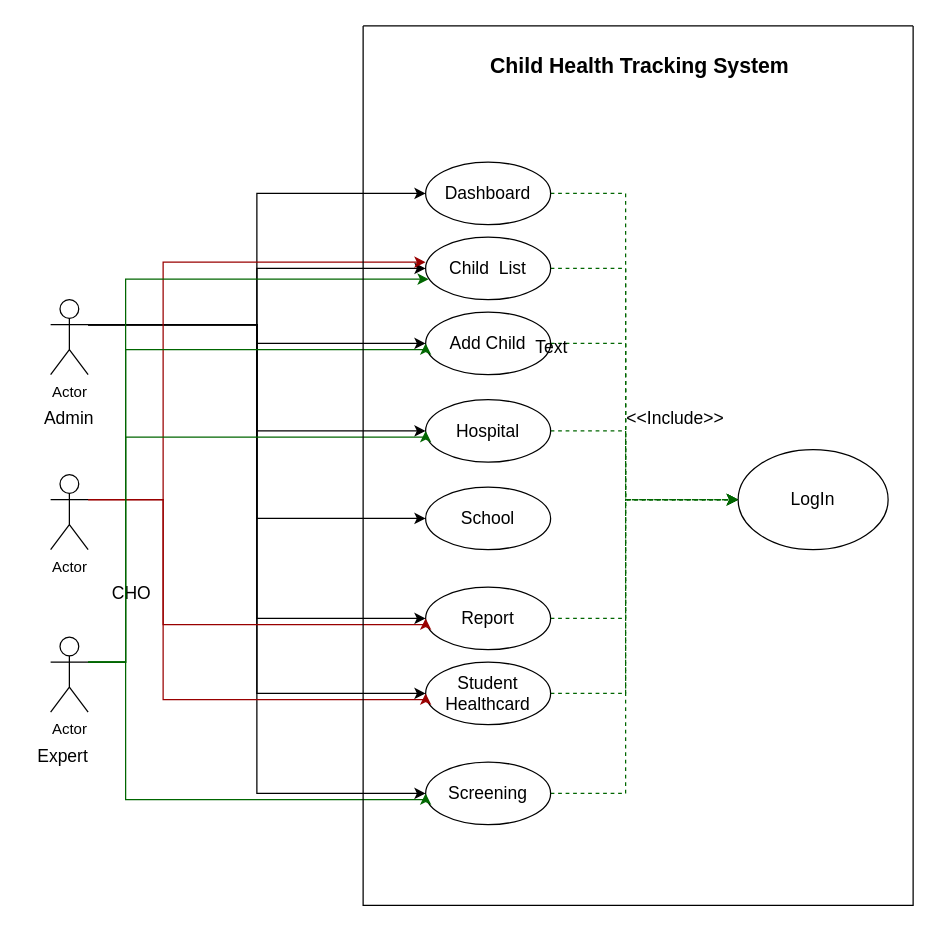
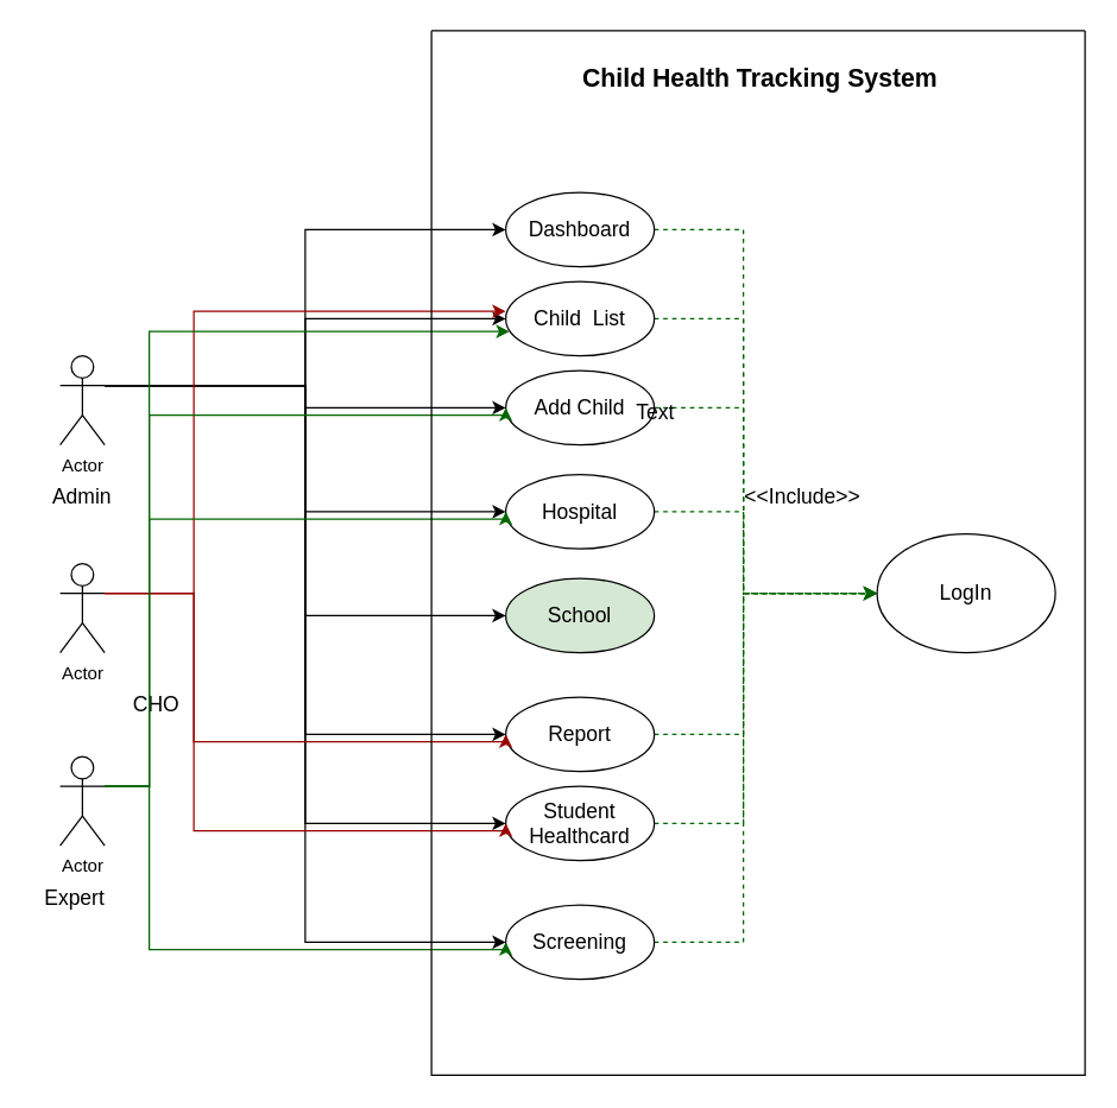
- <mxCell id="18" value="&lt;font style=&quot;font-size: 14px;&quot;&gt;School&lt;/font&gt;" style="ellipse;whiteSpace=wrap;html=1;" vertex="1" parent="1"><mxGeometry x="340" y="389" width="100" height="50" as="geometry" /></mxCell>
+ <mxCell id="18" value="&lt;font style=&quot;font-size: 14px;&quot;&gt;School&lt;/font&gt;" style="ellipse;whiteSpace=wrap;html=1;fillColor=#d5e8d4;" vertex="1" parent="1"><mxGeometry x="340" y="389" width="100" height="50" as="geometry" /></mxCell>
